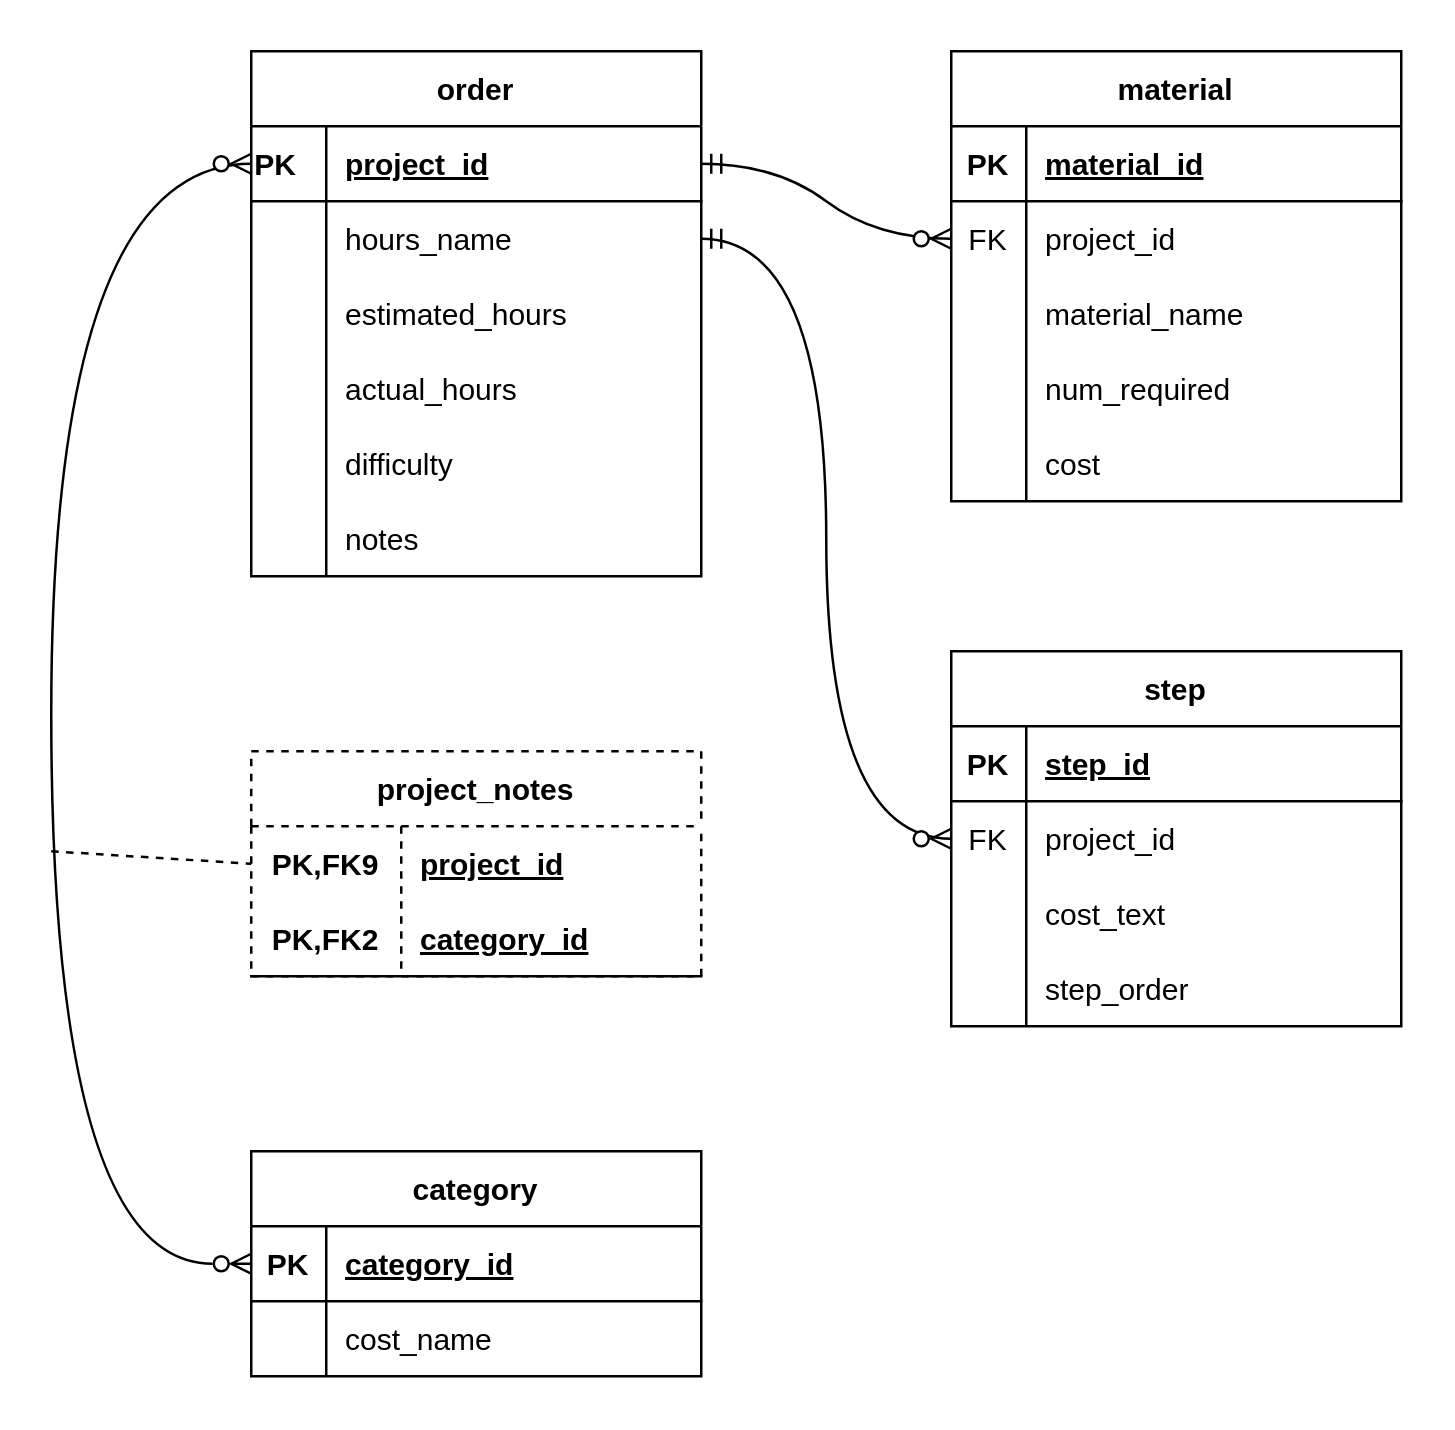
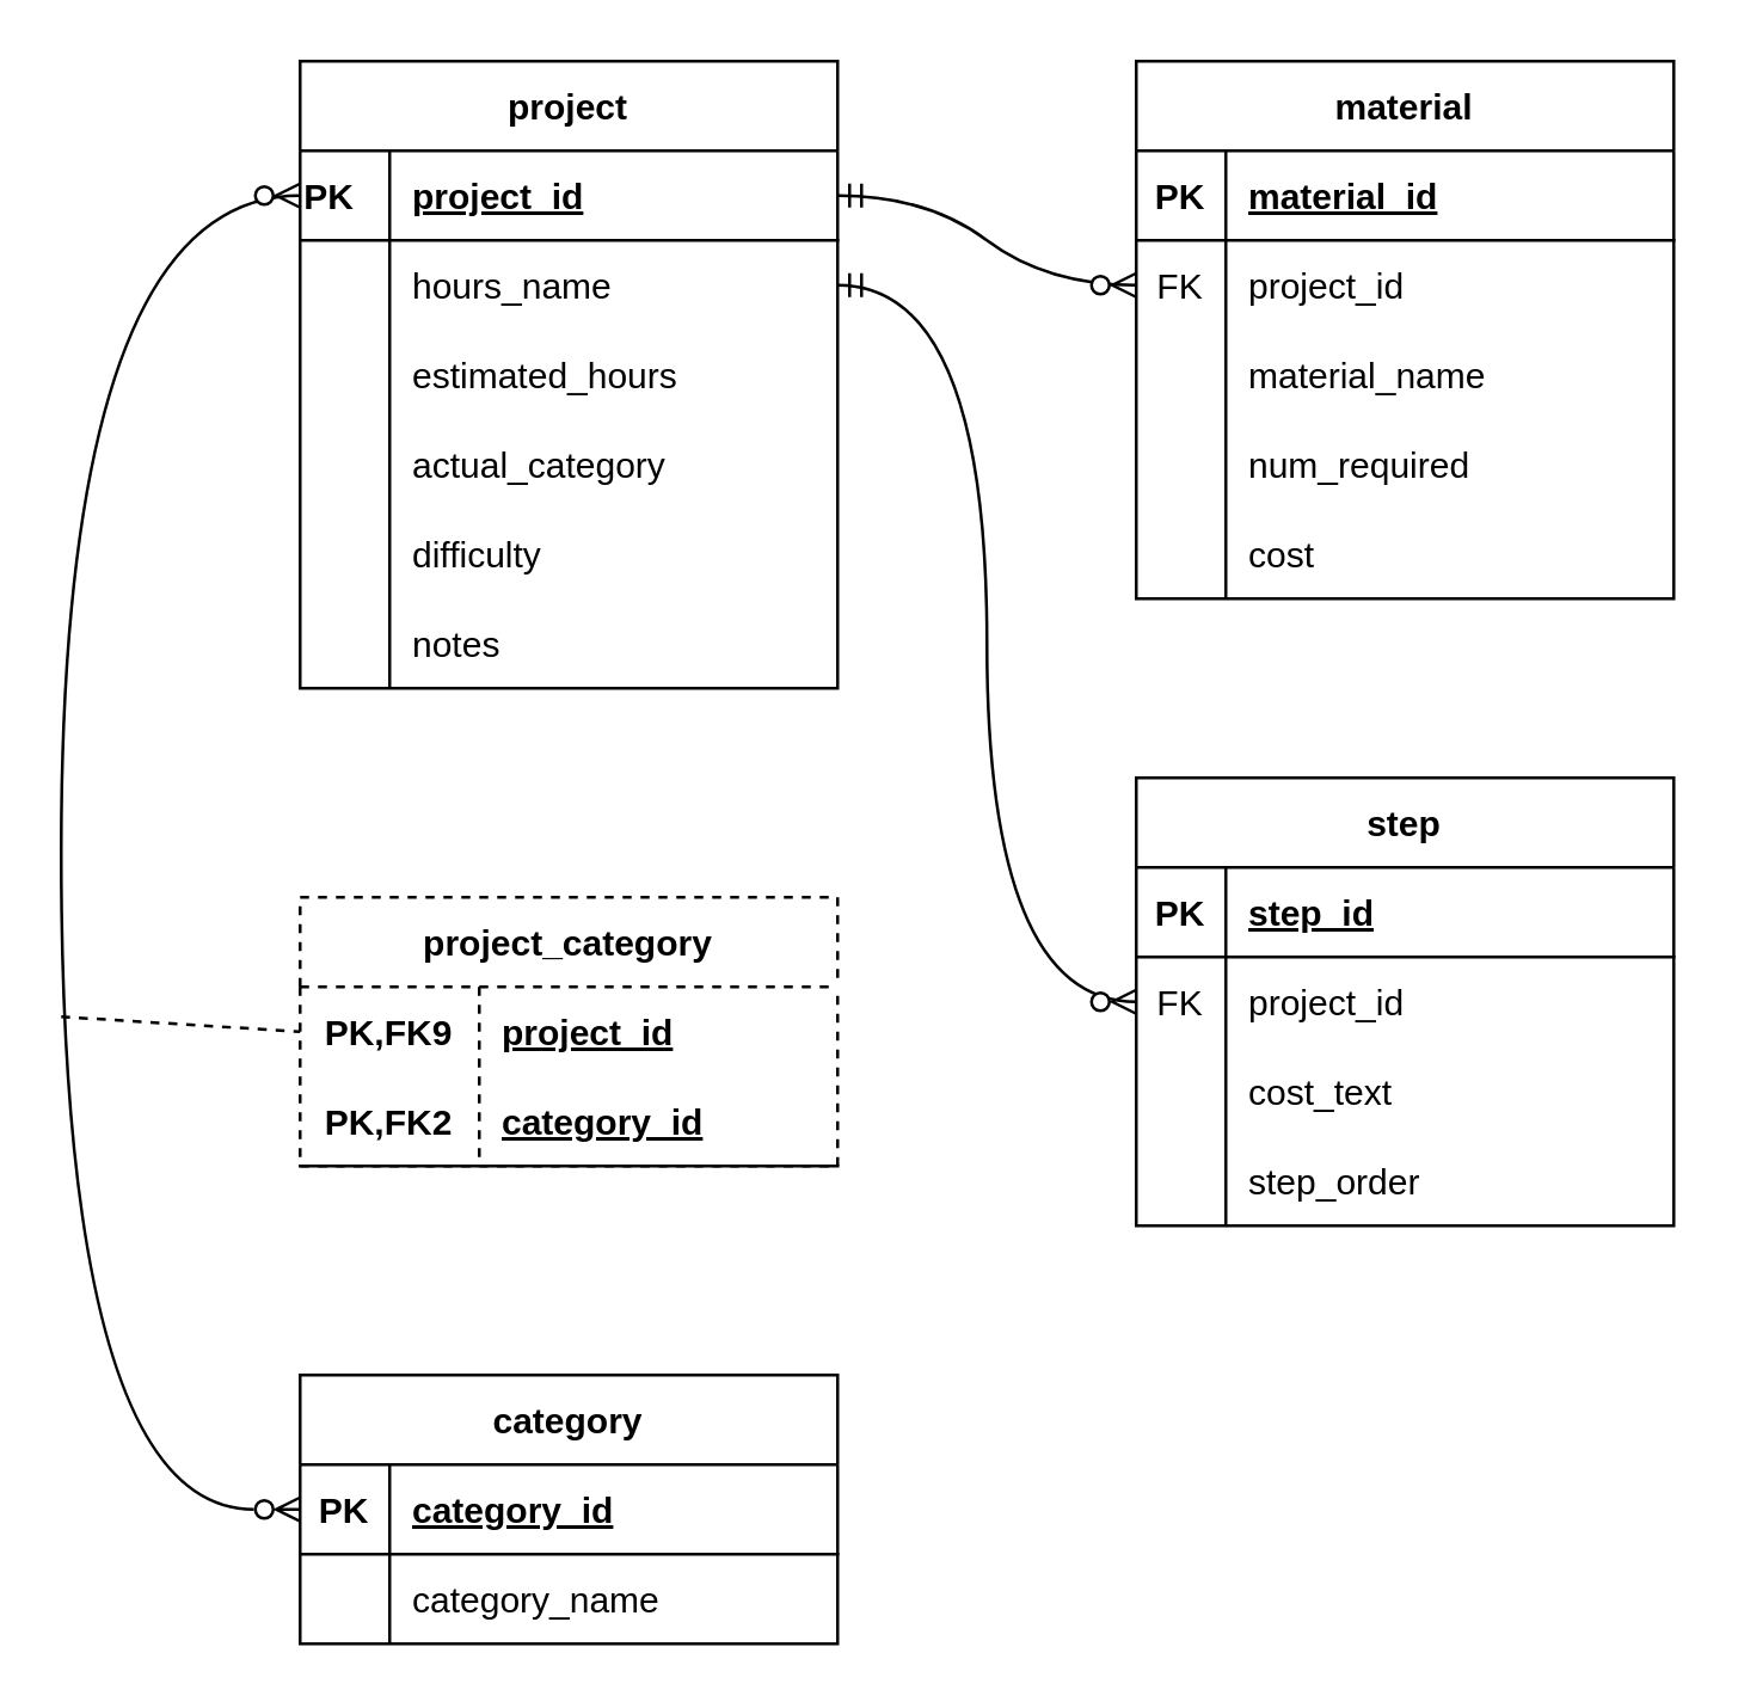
- <mxCell id="2" value="order" style="shape=table;startSize=30;container=1;collapsible=1;childLayout=tableLayout;fixedRows=1;rowLines=0;fontStyle=1;align=center;resizeLast=1;" vertex="1" parent="1"><mxGeometry x="100" y="20" width="180" height="210" as="geometry" /></mxCell>
+ <mxCell id="2" value="project" style="shape=table;startSize=30;container=1;collapsible=1;childLayout=tableLayout;fixedRows=1;rowLines=0;fontStyle=1;align=center;resizeLast=1;" vertex="1" parent="1"><mxGeometry x="100" y="20" width="180" height="210" as="geometry" /></mxCell>
- <mxCell id="14" value="actual_hours" style="shape=partialRectangle;connectable=0;fillColor=none;top=0;left=0;bottom=0;right=0;align=left;spacingLeft=6;overflow=hidden;" vertex="1" parent="12"><mxGeometry x="30" width="150" height="30" as="geometry"><mxRectangle width="150" height="30" as="alternateBounds" /></mxGeometry></mxCell>
+ <mxCell id="14" value="actual_category" style="shape=partialRectangle;connectable=0;fillColor=none;top=0;left=0;bottom=0;right=0;align=left;spacingLeft=6;overflow=hidden;" vertex="1" parent="12"><mxGeometry x="30" width="150" height="30" as="geometry"><mxRectangle width="150" height="30" as="alternateBounds" /></mxGeometry></mxCell>
- <mxCell id="58" value="project_notes" style="shape=table;startSize=30;container=1;collapsible=1;childLayout=tableLayout;fixedRows=1;rowLines=0;fontStyle=1;align=center;resizeLast=1;dashed=1;" vertex="1" parent="1"><mxGeometry x="100" y="300" width="180" height="90" as="geometry" /></mxCell>
+ <mxCell id="58" value="project_category" style="shape=table;startSize=30;container=1;collapsible=1;childLayout=tableLayout;fixedRows=1;rowLines=0;fontStyle=1;align=center;resizeLast=1;dashed=1;" vertex="1" parent="1"><mxGeometry x="100" y="300" width="180" height="90" as="geometry" /></mxCell>
- <mxCell id="57" value="cost_name" style="shape=partialRectangle;connectable=0;fillColor=none;top=0;left=0;bottom=0;right=0;align=left;spacingLeft=6;overflow=hidden;" vertex="1" parent="55"><mxGeometry x="30" width="150" height="30" as="geometry"><mxRectangle width="150" height="30" as="alternateBounds" /></mxGeometry></mxCell>
+ <mxCell id="57" value="category_name" style="shape=partialRectangle;connectable=0;fillColor=none;top=0;left=0;bottom=0;right=0;align=left;spacingLeft=6;overflow=hidden;" vertex="1" parent="55"><mxGeometry x="30" width="150" height="30" as="geometry"><mxRectangle width="150" height="30" as="alternateBounds" /></mxGeometry></mxCell>
